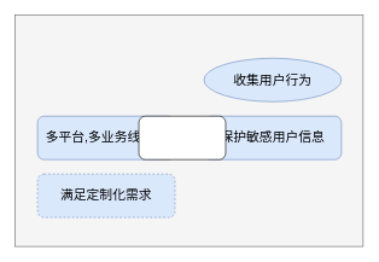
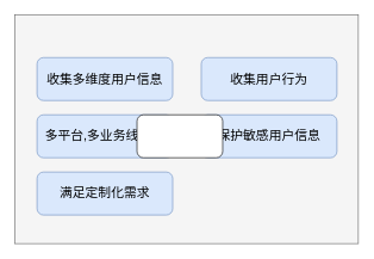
+ <mxCell id="3" value="收集多维度用户信息" style="rounded=1;whiteSpace=wrap;html=1;fontSize=18;fillColor=#dae8fc;strokeColor=#6c8ebf;" vertex="1" parent="1"><mxGeometry x="51" y="80" width="190" height="60" as="geometry" /></mxCell>
- <mxCell id="4" value="收集用户行为" style="ellipse;whiteSpace=wrap;html=1;fontSize=18;fillColor=#dae8fc;strokeColor=#6c8ebf;" vertex="1" parent="1"><mxGeometry x="281" y="80" width="190" height="60" as="geometry" /></mxCell>
+ <mxCell id="4" value="收集用户行为" style="rounded=1;whiteSpace=wrap;html=1;fontSize=18;fillColor=#dae8fc;strokeColor=#6c8ebf;" vertex="1" parent="1"><mxGeometry x="281" y="80" width="190" height="60" as="geometry" /></mxCell>
- <mxCell id="7" value="满足定制化需求" style="rounded=1;whiteSpace=wrap;html=1;fontSize=18;fillColor=#dae8fc;strokeColor=#6c8ebf;dashed=1;" vertex="1" parent="1"><mxGeometry x="51" y="240" width="190" height="60" as="geometry" /></mxCell>
+ <mxCell id="7" value="满足定制化需求" style="rounded=1;whiteSpace=wrap;html=1;fontSize=18;fillColor=#dae8fc;strokeColor=#6c8ebf;" vertex="1" parent="1"><mxGeometry x="51" y="240" width="190" height="60" as="geometry" /></mxCell>
